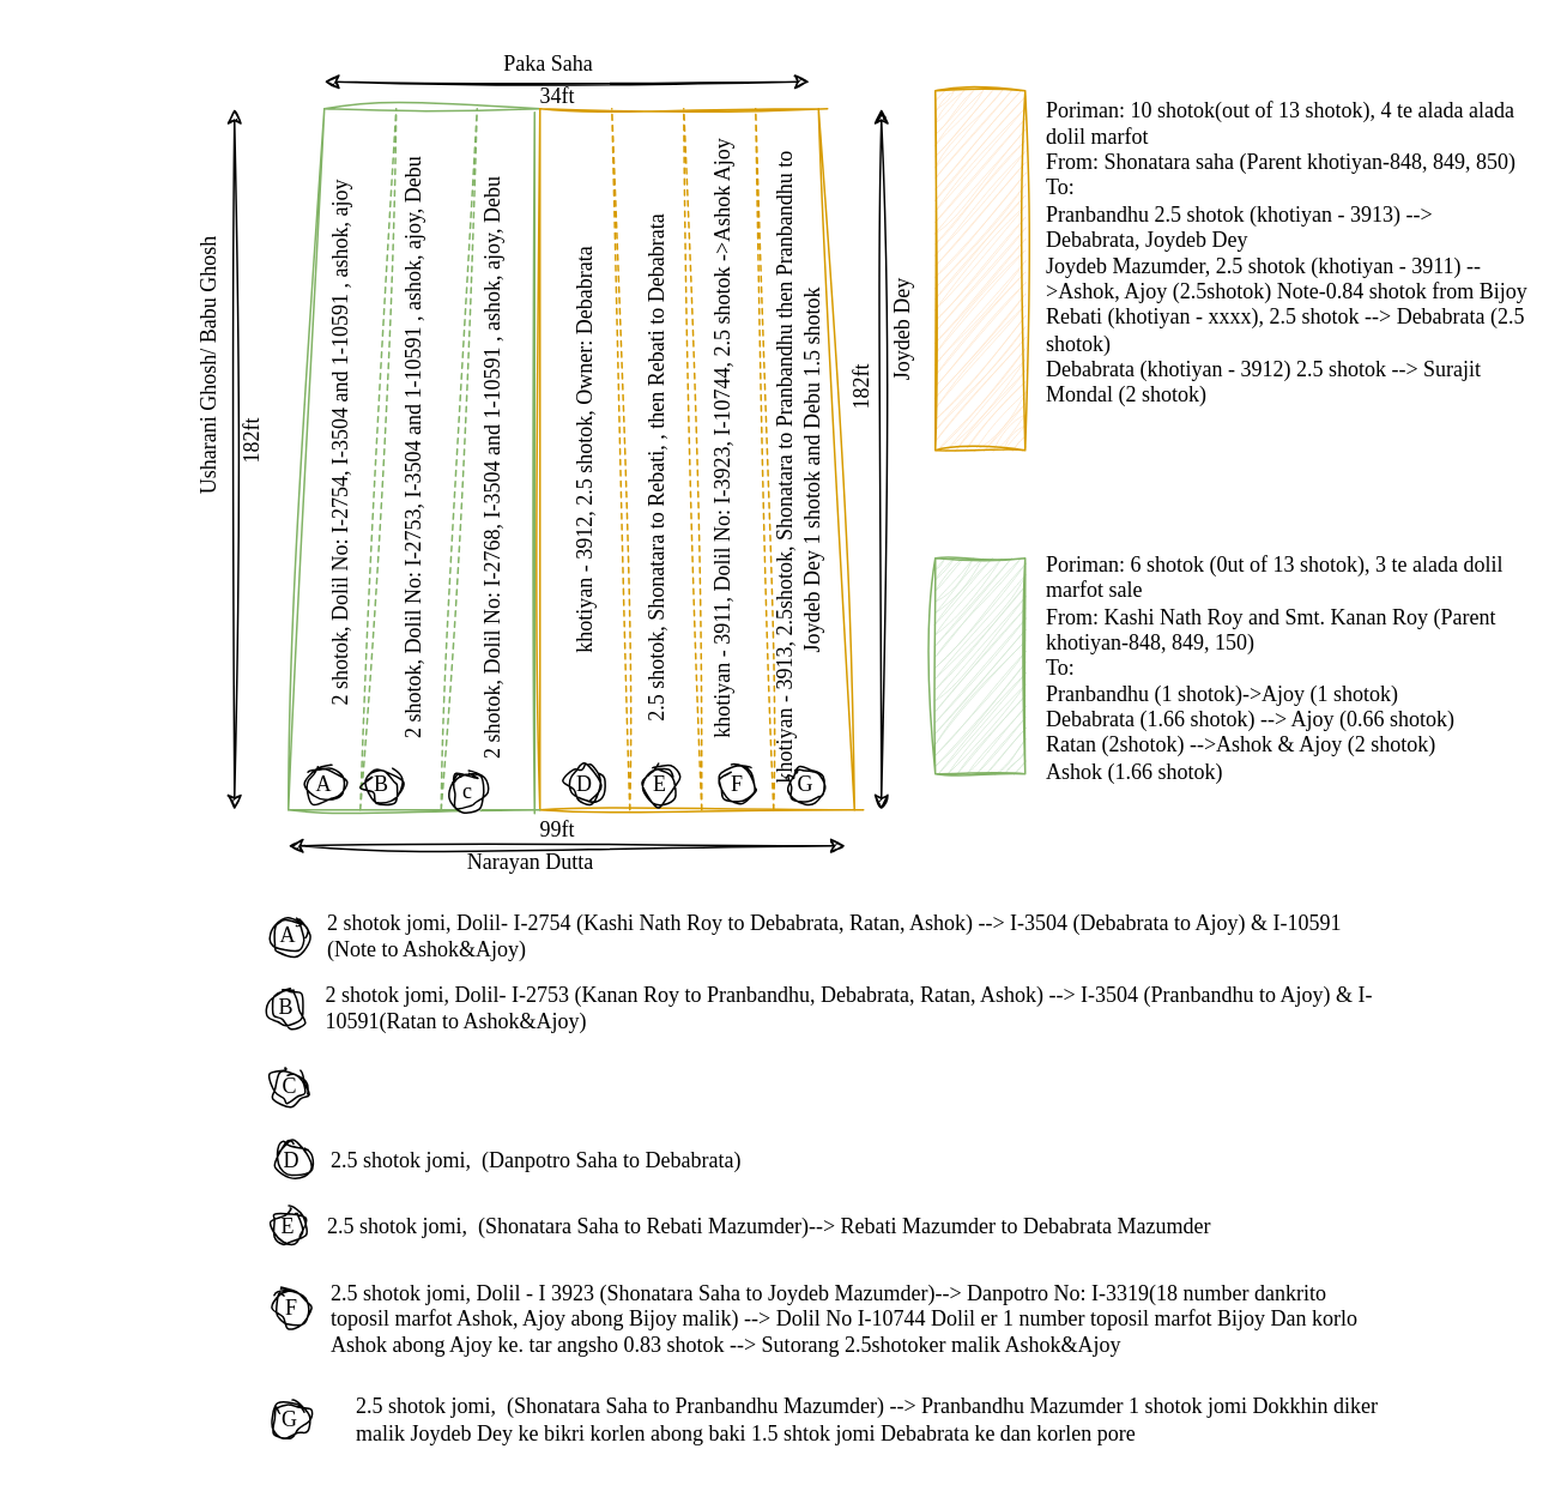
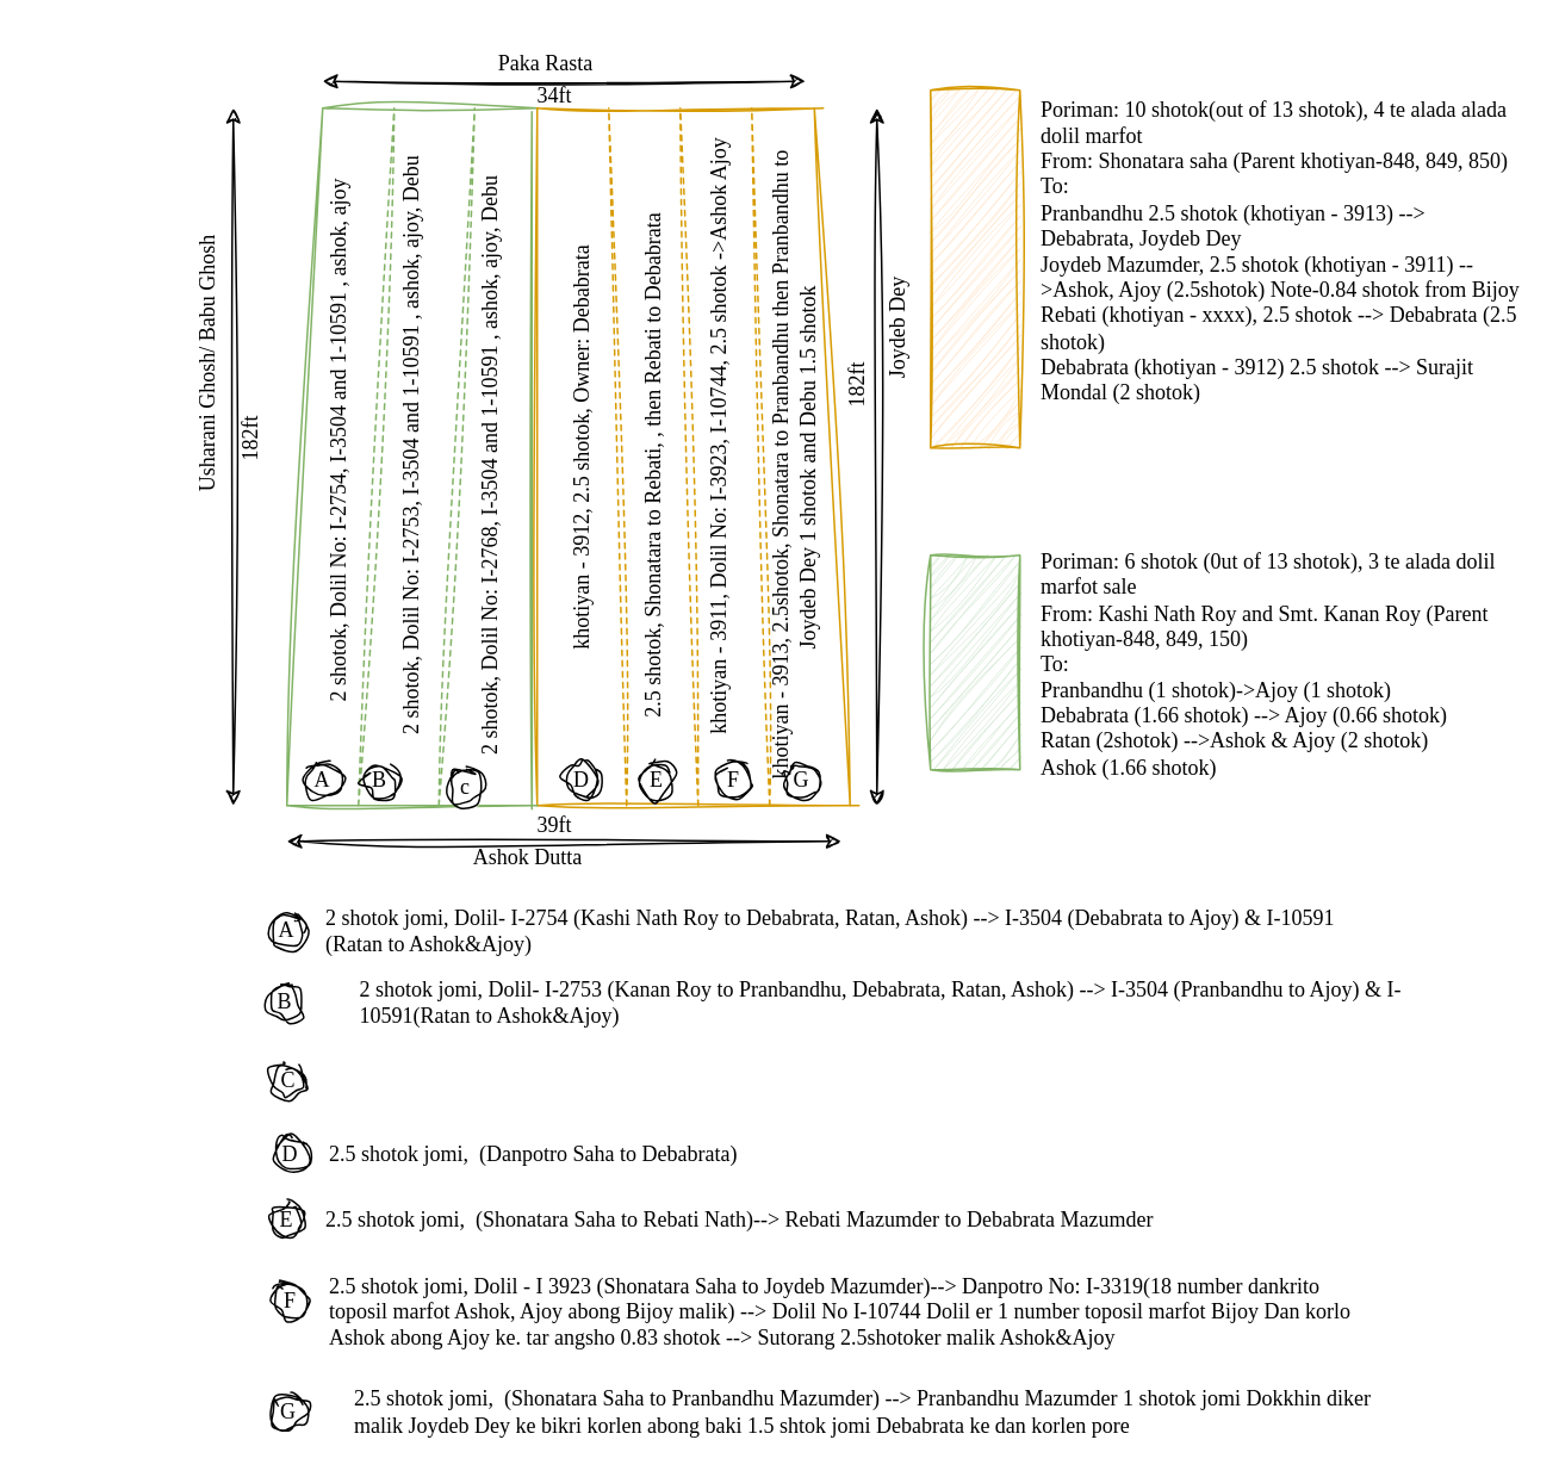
- <mxCell id="31" value="Paka Saha" style="text;html=1;align=center;verticalAlign=middle;whiteSpace=wrap;rounded=0;fontFamily=Architects Daughter;fontSource=https%3A%2F%2Ffonts.googleapis.com%2Fcss%3Ffamily%3DArchitects%2BDaughter;" vertex="1" parent="1"><mxGeometry x="250" width="110" height="30" as="geometry" y="20" /></mxCell>
+ <mxCell id="31" value="Paka Rasta" style="text;html=1;align=center;verticalAlign=middle;whiteSpace=wrap;rounded=0;fontFamily=Architects Daughter;fontSource=https%3A%2F%2Ffonts.googleapis.com%2Fcss%3Ffamily%3DArchitects%2BDaughter;" vertex="1" parent="1"><mxGeometry x="250" width="110" height="30" as="geometry" y="20" /></mxCell>
- <mxCell id="7" value="99ft" style="text;html=1;align=center;verticalAlign=middle;whiteSpace=wrap;rounded=0;fontFamily=Architects Daughter;fontSource=https%3A%2F%2Ffonts.googleapis.com%2Fcss%3Ffamily%3DArchitects%2BDaughter;" vertex="1" parent="1"><mxGeometry x="280" y="446" width="60" height="30" as="geometry" /></mxCell>
+ <mxCell id="7" value="39ft" style="text;html=1;align=center;verticalAlign=middle;whiteSpace=wrap;rounded=0;fontFamily=Architects Daughter;fontSource=https%3A%2F%2Ffonts.googleapis.com%2Fcss%3Ffamily%3DArchitects%2BDaughter;" vertex="1" parent="1"><mxGeometry x="280" y="446" width="60" height="30" as="geometry" /></mxCell>
- <mxCell id="30" value="Narayan Dutta" style="text;html=1;align=center;verticalAlign=middle;whiteSpace=wrap;rounded=0;fontFamily=Architects Daughter;fontSource=https%3A%2F%2Ffonts.googleapis.com%2Fcss%3Ffamily%3DArchitects%2BDaughter;" vertex="1" parent="1"><mxGeometry x="220" y="464" width="150" height="30" as="geometry" /></mxCell>
+ <mxCell id="30" value="Ashok Dutta" style="text;html=1;align=center;verticalAlign=middle;whiteSpace=wrap;rounded=0;fontFamily=Architects Daughter;fontSource=https%3A%2F%2Ffonts.googleapis.com%2Fcss%3Ffamily%3DArchitects%2BDaughter;" vertex="1" parent="1"><mxGeometry x="220" y="464" width="150" height="30" as="geometry" /></mxCell>
- <mxCell id="46" value="2 shotok jomi, Dolil- I-2754 (Kashi Nath Roy to Debabrata, Ratan, Ashok) --&amp;gt; I-3504 (Debabrata to Ajoy) &amp;amp; I-10591 (Note to Ashok&amp;amp;Ajoy)" style="text;html=1;align=left;verticalAlign=middle;whiteSpace=wrap;rounded=0;fontFamily=Architects Daughter;fontSource=https%3A%2F%2Ffonts.googleapis.com%2Fcss%3Ffamily%3DArchitects%2BDaughter;" vertex="1" parent="1"><mxGeometry x="180" y="505" width="590" height="30" as="geometry" /></mxCell>
+ <mxCell id="46" value="2 shotok jomi, Dolil- I-2754 (Kashi Nath Roy to Debabrata, Ratan, Ashok) --&amp;gt; I-3504 (Debabrata to Ajoy) &amp;amp; I-10591 (Ratan to Ashok&amp;amp;Ajoy)" style="text;html=1;align=left;verticalAlign=middle;whiteSpace=wrap;rounded=0;fontFamily=Architects Daughter;fontSource=https%3A%2F%2Ffonts.googleapis.com%2Fcss%3Ffamily%3DArchitects%2BDaughter;" vertex="1" parent="1"><mxGeometry x="180" y="505" width="590" height="30" as="geometry" /></mxCell>
- <mxCell id="48" value="2 shotok jomi, Dolil- I-2753 (Kanan Roy to Pranbandhu, Debabrata, Ratan, Ashok) --&amp;gt; I-3504 (Pranbandhu to Ajoy) &amp;amp; I-10591(Ratan to Ashok&amp;amp;Ajoy)" style="text;html=1;align=left;verticalAlign=middle;whiteSpace=wrap;rounded=0;fontFamily=Architects Daughter;fontSource=https%3A%2F%2Ffonts.googleapis.com%2Fcss%3Ffamily%3DArchitects%2BDaughter;" vertex="1" parent="1"><mxGeometry x="179" y="545" width="590" height="30" as="geometry" /></mxCell>
+ <mxCell id="48" value="2 shotok jomi, Dolil- I-2753 (Kanan Roy to Pranbandhu, Debabrata, Ratan, Ashok) --&amp;gt; I-3504 (Pranbandhu to Ajoy) &amp;amp; I-10591(Ratan to Ashok&amp;amp;Ajoy)" style="text;html=1;align=left;verticalAlign=middle;whiteSpace=wrap;rounded=0;fontFamily=Architects Daughter;fontSource=https%3A%2F%2Ffonts.googleapis.com%2Fcss%3Ffamily%3DArchitects%2BDaughter;" vertex="1" parent="1"><mxGeometry x="199" y="545" width="590" height="30" as="geometry" /></mxCell>
- <mxCell id="53" value="2.5 shotok jomi,&amp;nbsp; (Shonatara Saha to Rebati Mazumder)--&amp;gt; Rebati Mazumder to Debabrata Mazumder" style="text;html=1;align=left;verticalAlign=middle;whiteSpace=wrap;rounded=0;fontFamily=Architects Daughter;fontSource=https%3A%2F%2Ffonts.googleapis.com%2Fcss%3Ffamily%3DArchitects%2BDaughter;" vertex="1" parent="1"><mxGeometry x="180" y="667" width="590" height="30" as="geometry" /></mxCell>
+ <mxCell id="53" value="2.5 shotok jomi,&amp;nbsp; (Shonatara Saha to Rebati Nath)--&amp;gt; Rebati Mazumder to Debabrata Mazumder" style="text;html=1;align=left;verticalAlign=middle;whiteSpace=wrap;rounded=0;fontFamily=Architects Daughter;fontSource=https%3A%2F%2Ffonts.googleapis.com%2Fcss%3Ffamily%3DArchitects%2BDaughter;" vertex="1" parent="1"><mxGeometry x="180" y="667" width="590" height="30" as="geometry" /></mxCell>
